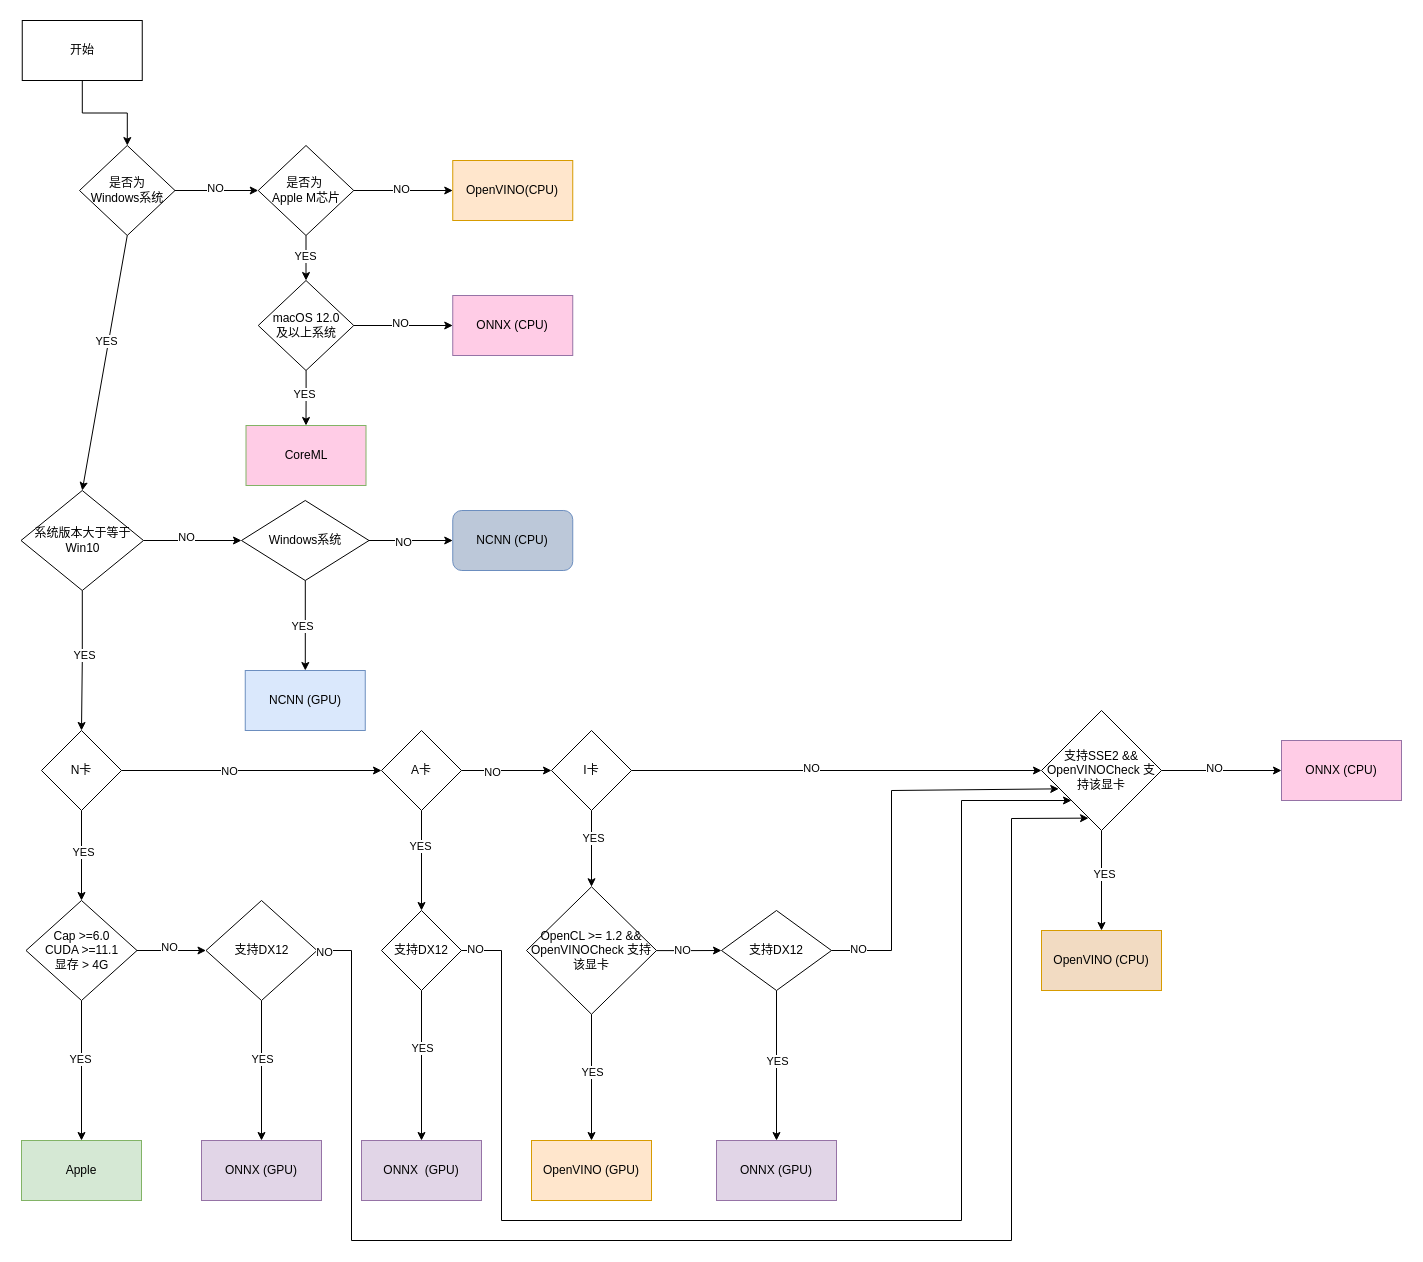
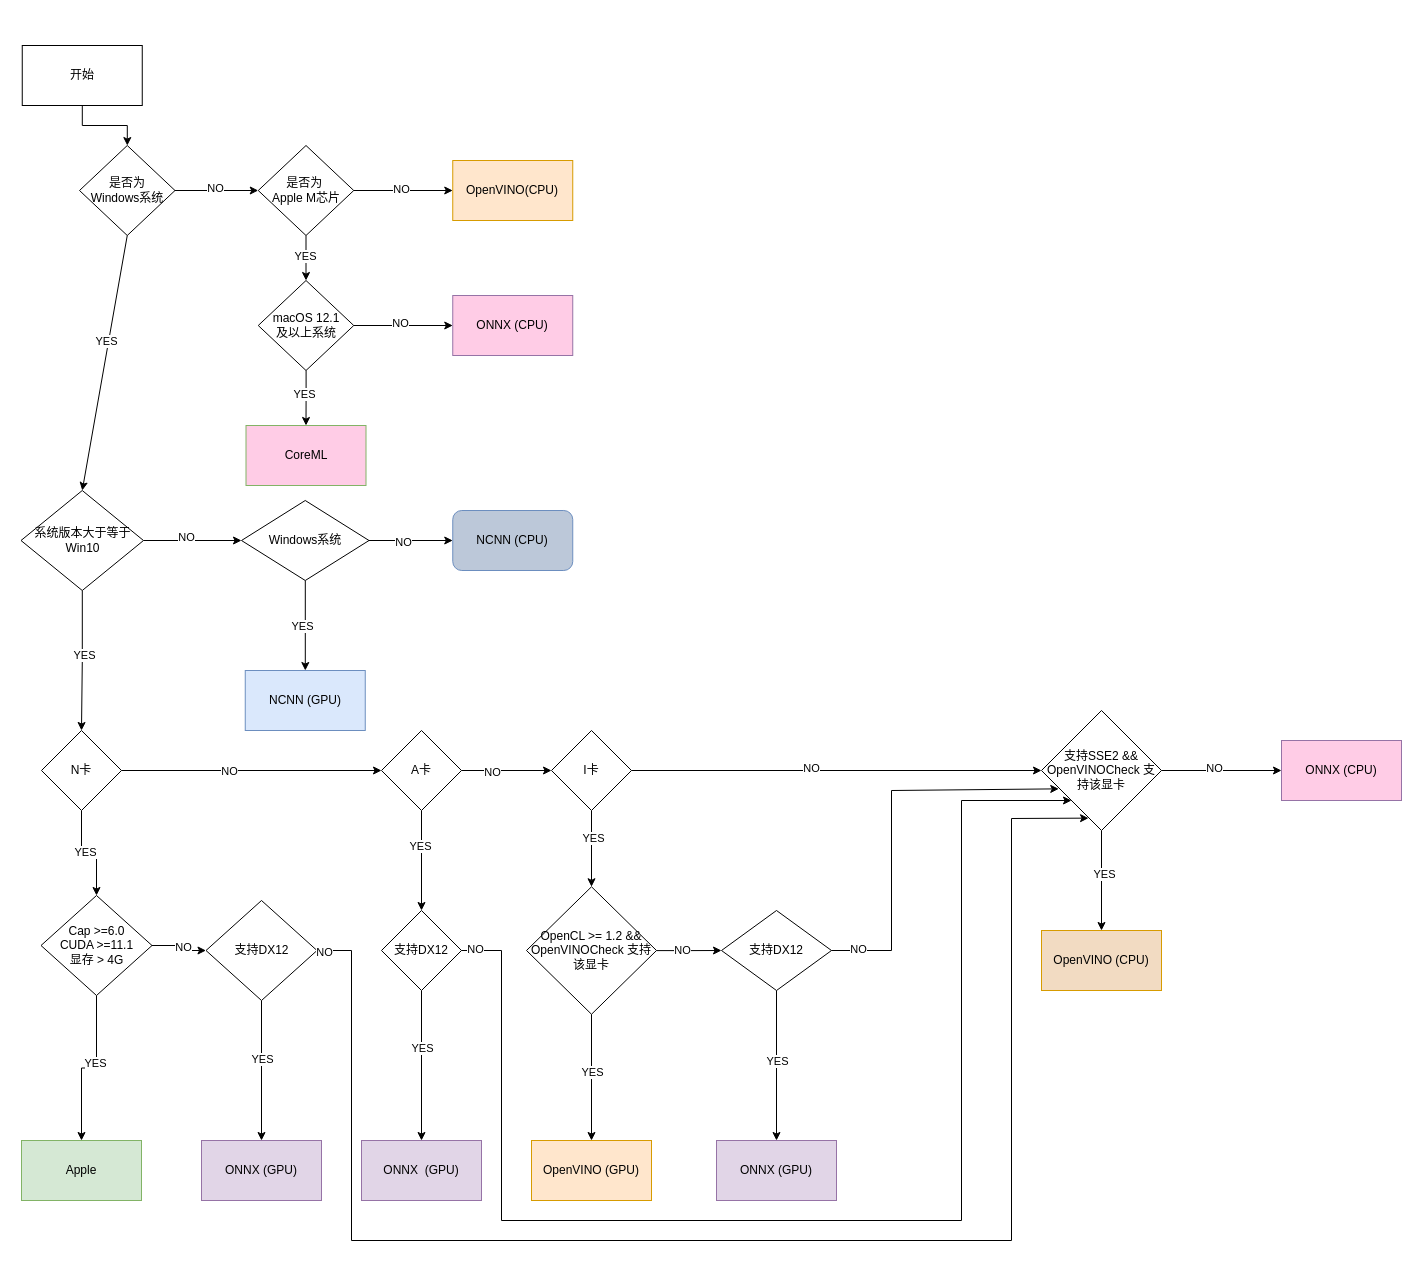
- <mxCell id="3" value="开始" style="rounded=0;whiteSpace=wrap;html=1;" parent="1" vertex="1"><mxGeometry x="21.75" y="20" width="120" height="60" as="geometry" /></mxCell>
+ <mxCell id="3" value="开始" style="rounded=0;whiteSpace=wrap;html=1;" parent="1" vertex="1"><mxGeometry x="21.75" y="45" width="120" height="60" as="geometry" /></mxCell>
- <mxCell id="80" value="macOS 12.0&lt;div&gt;及以上系统&lt;/div&gt;" style="rhombus;whiteSpace=wrap;html=1;rounded=0;" parent="1" vertex="1"><mxGeometry x="257.75" y="280" width="95.5" height="90" as="geometry" /></mxCell>
+ <mxCell id="80" value="macOS 12.1&lt;div&gt;及以上系统&lt;/div&gt;" style="rhombus;whiteSpace=wrap;html=1;rounded=0;" parent="1" vertex="1"><mxGeometry x="257.75" y="280" width="95.5" height="90" as="geometry" /></mxCell>
- <mxCell id="35" value="Cap &amp;gt;=6.0&lt;br&gt;CUDA &amp;gt;=11.1&lt;div&gt;显存 &amp;gt; 4G&lt;/div&gt;" style="rhombus;whiteSpace=wrap;html=1;" parent="1" vertex="1"><mxGeometry x="25.5" y="900" width="111" height="100" as="geometry" /></mxCell>
+ <mxCell id="35" value="Cap &amp;gt;=6.0&lt;br&gt;CUDA &amp;gt;=11.1&lt;div&gt;显存 &amp;gt; 4G&lt;/div&gt;" style="rhombus;whiteSpace=wrap;html=1;" parent="1" vertex="1"><mxGeometry x="40.5" y="895" width="111" height="100" as="geometry" /></mxCell>
